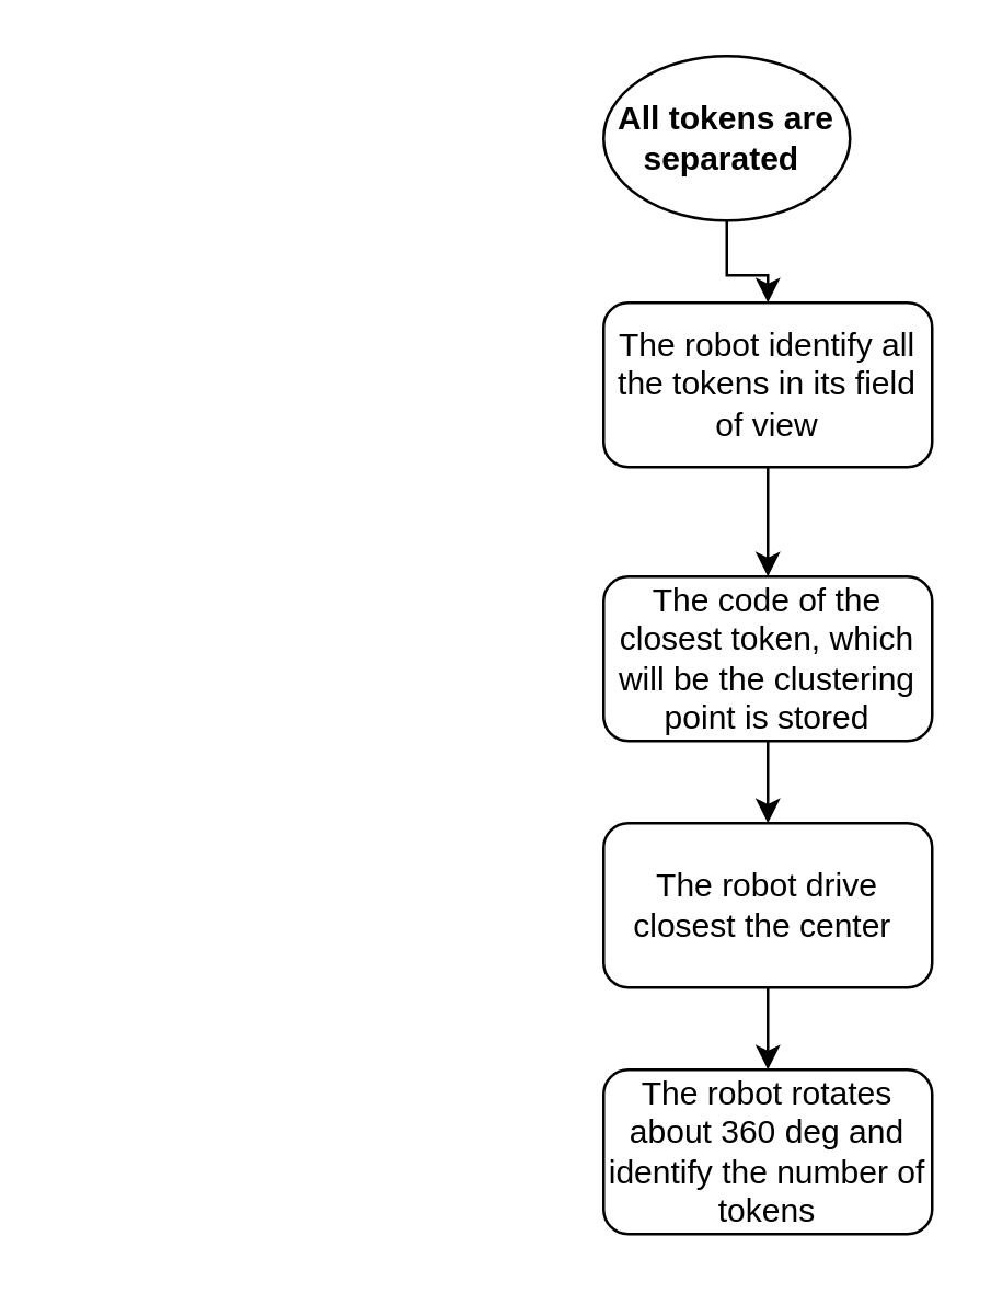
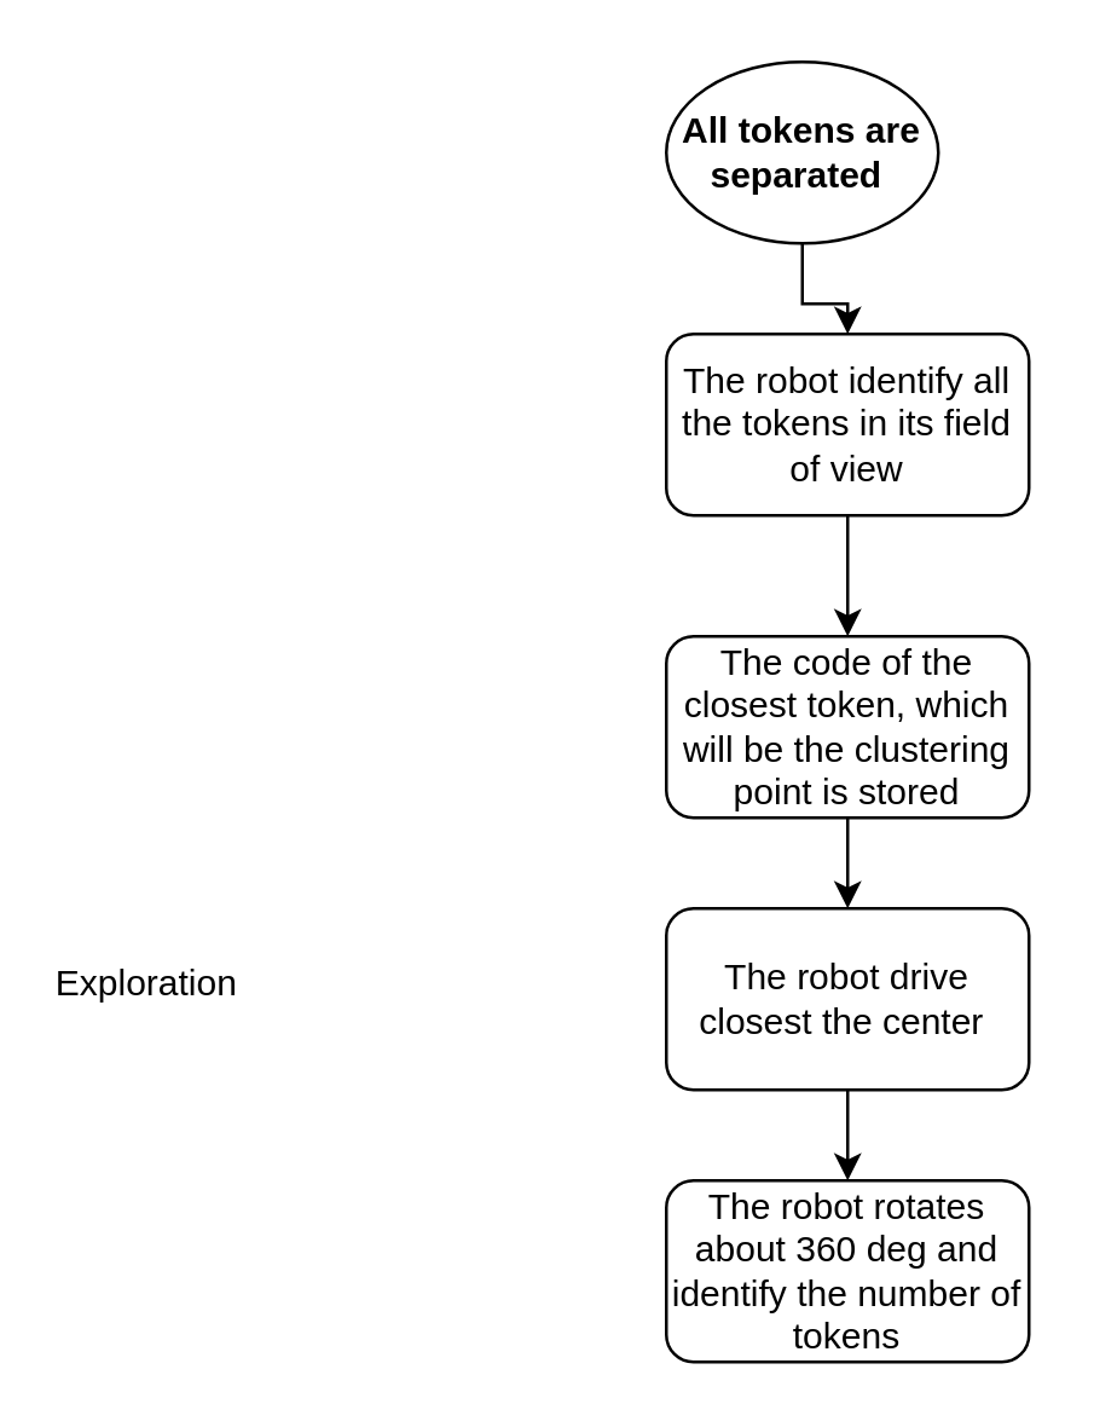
+ <mxCell id="8" value="Exploration&amp;nbsp;&lt;br&gt;" style="text;html=1;strokeColor=none;fillColor=none;align=center;verticalAlign=middle;whiteSpace=wrap;rounded=0;" vertex="1" parent="1"><mxGeometry x="20" y="310" width="60" height="30" as="geometry" /></mxCell>
